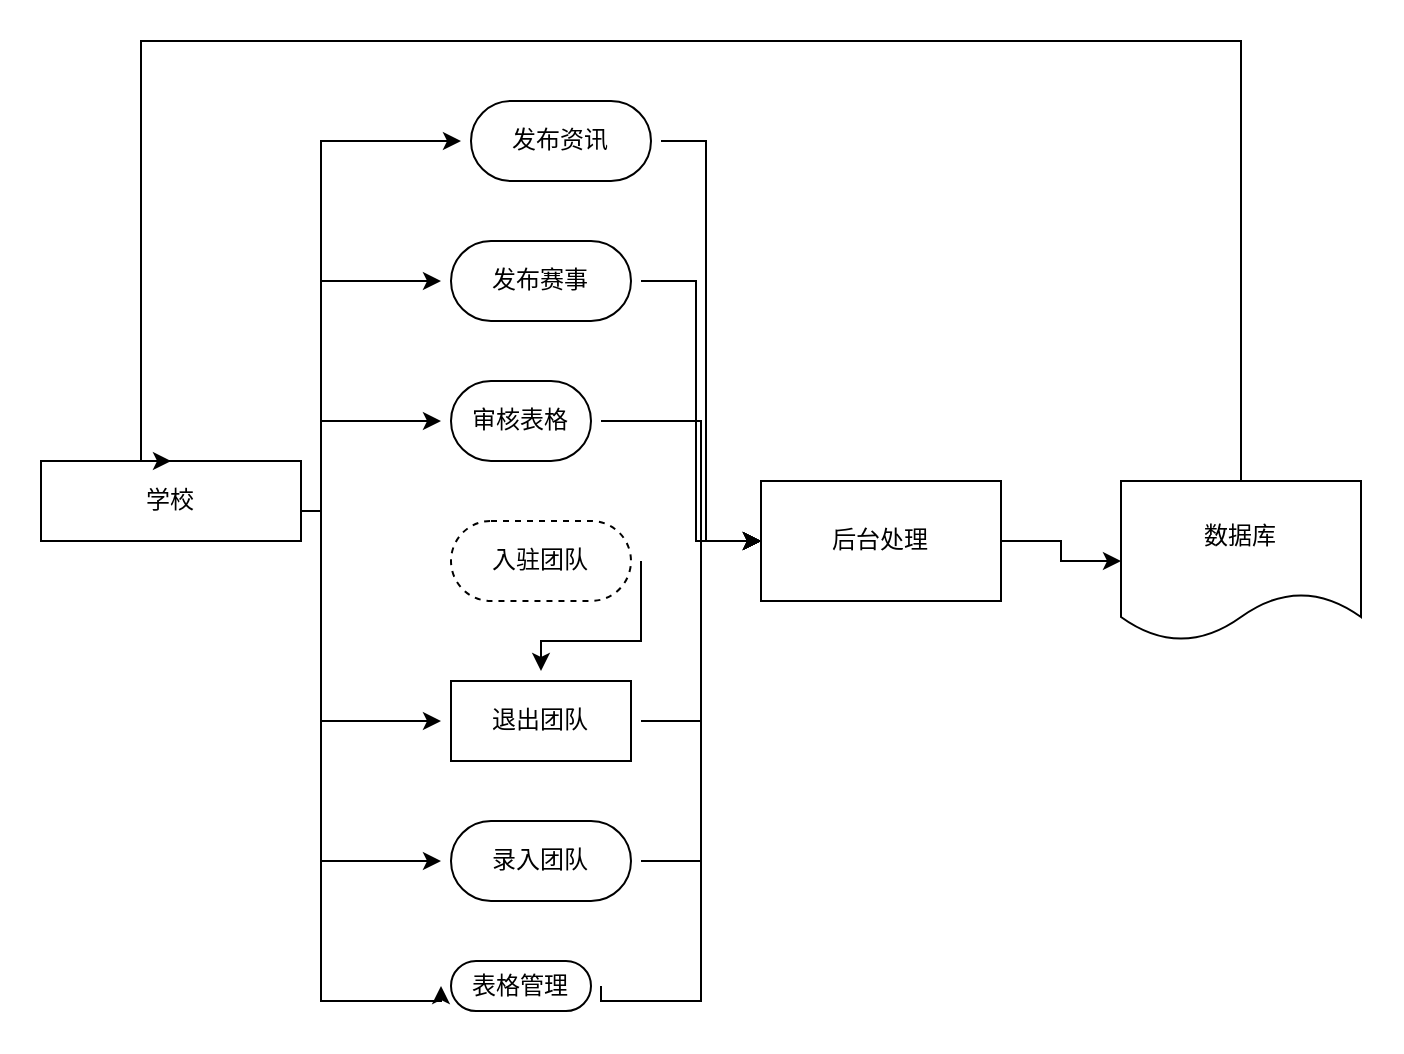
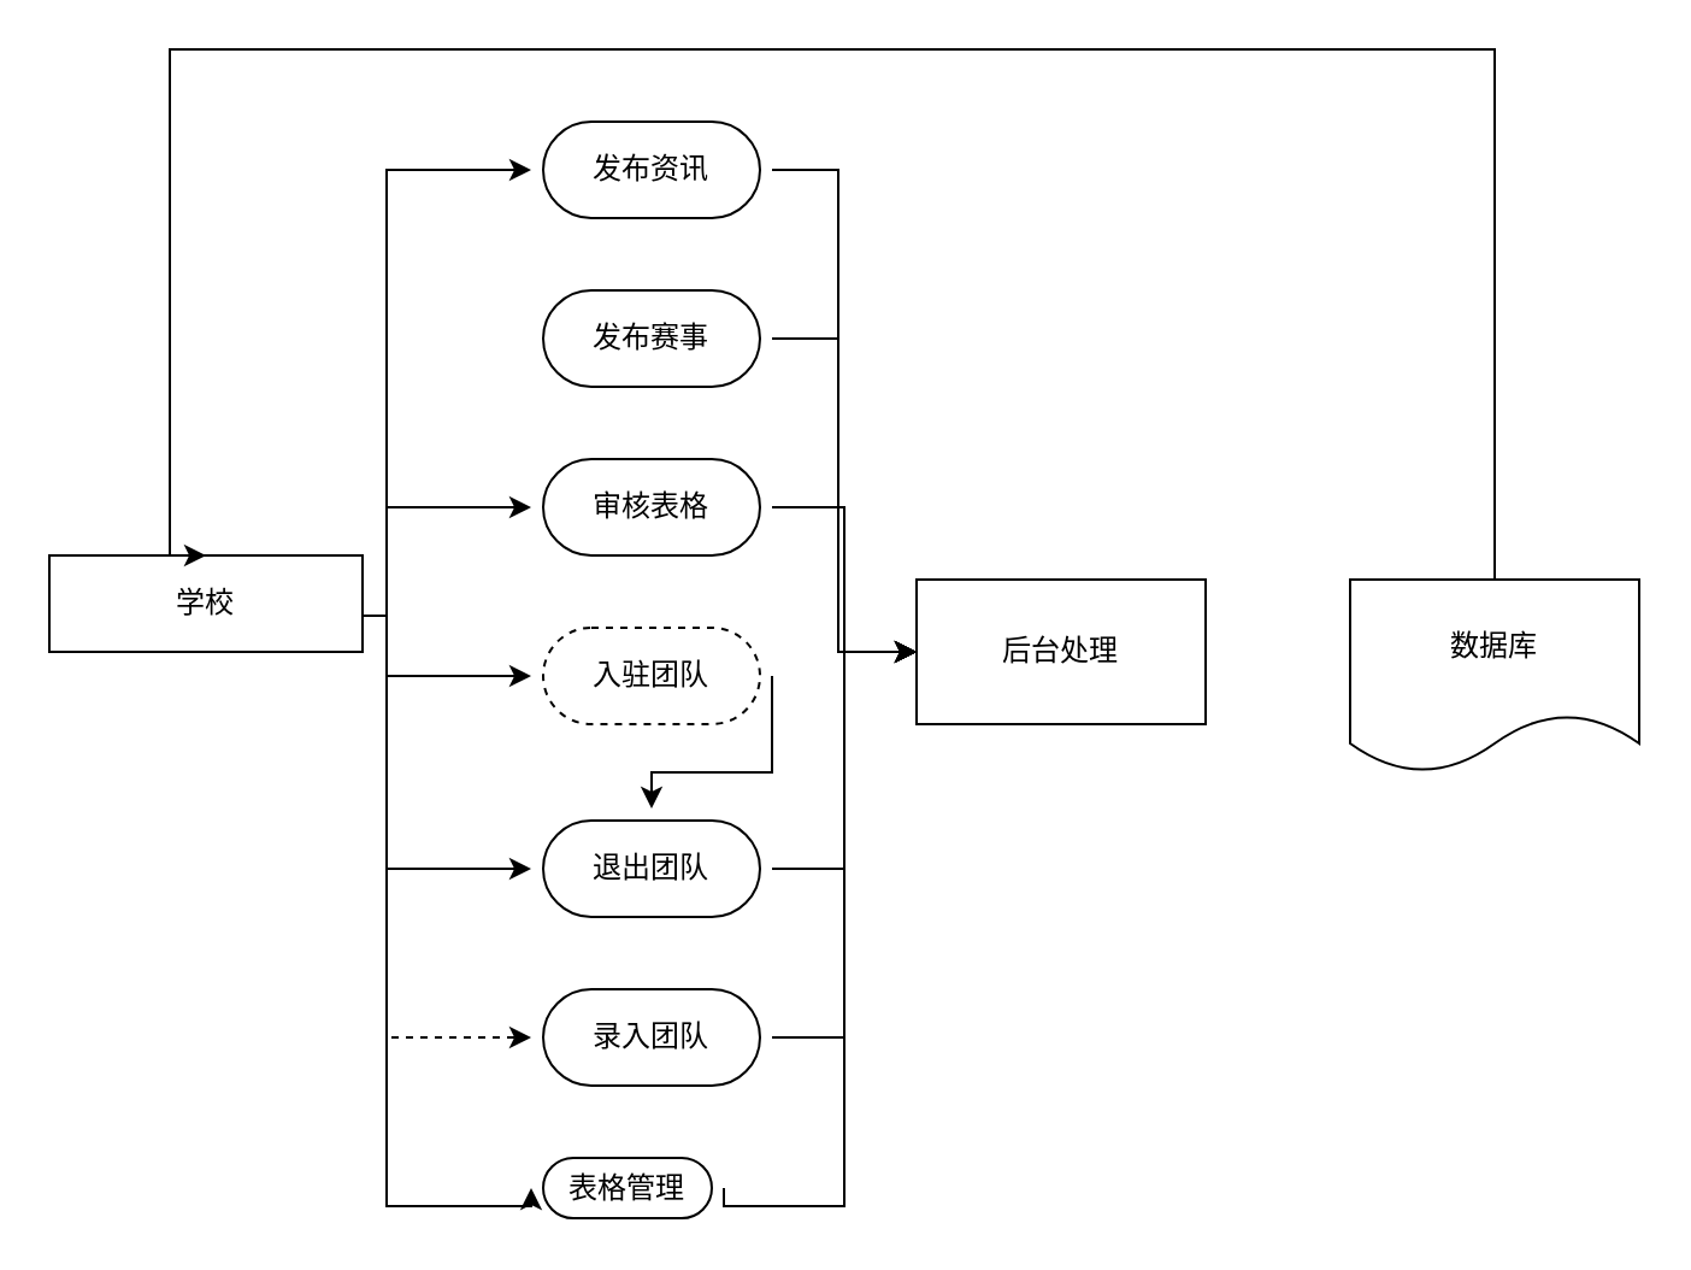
- <mxCell id="16" value="发布资讯" style="rounded=1;whiteSpace=wrap;html=1;strokeWidth=1;perimeterSpacing=5;arcSize=50;" vertex="1" parent="1"><mxGeometry x="235" y="50" width="90" height="40" as="geometry" /></mxCell>
+ <mxCell id="16" value="发布资讯" style="rounded=1;whiteSpace=wrap;html=1;strokeWidth=1;perimeterSpacing=5;arcSize=50;" vertex="1" parent="1"><mxGeometry x="225" y="50" width="90" height="40" as="geometry" /></mxCell>
- <mxCell id="3" style="edgeStyle=orthogonalEdgeStyle;rounded=0;orthogonalLoop=1;jettySize=auto;html=1;exitX=1;exitY=0.5;exitDx=0;exitDy=0;entryX=0;entryY=0.5;entryDx=0;entryDy=0;" edge="1" parent="1" source="4" target="14"><mxGeometry relative="1" as="geometry"><Array as="points"><mxPoint x="160" y="255" /><mxPoint x="160" y="140" /></Array></mxGeometry></mxCell>
- <mxCell id="6" value="审核表格" style="rounded=1;whiteSpace=wrap;html=1;strokeWidth=1;perimeterSpacing=5;arcSize=50;" vertex="1" parent="1"><mxGeometry x="225" y="190" width="70" height="40" as="geometry" /></mxCell>
+ <mxCell id="6" value="审核表格" style="rounded=1;whiteSpace=wrap;html=1;strokeWidth=1;perimeterSpacing=5;arcSize=50;" vertex="1" parent="1"><mxGeometry x="225" y="190" width="90" height="40" as="geometry" /></mxCell>
- <mxCell id="24" style="edgeStyle=orthogonalEdgeStyle;rounded=0;orthogonalLoop=1;jettySize=auto;html=1;exitX=1;exitY=0.5;exitDx=0;exitDy=0;entryX=0;entryY=0.5;entryDx=0;entryDy=0;" edge="1" parent="1" source="25" target="27"><mxGeometry relative="1" as="geometry" /></mxCell>
+ <mxCell id="20" style="edgeStyle=orthogonalEdgeStyle;rounded=0;orthogonalLoop=1;jettySize=auto;html=1;exitX=1;exitY=0.5;exitDx=0;exitDy=0;" edge="1" parent="1" source="4" target="8"><mxGeometry relative="1" as="geometry"><mxPoint x="130" y="265" as="sourcePoint" /><mxPoint x="230" y="220" as="targetPoint" /><Array as="points"><mxPoint x="160" y="255" /><mxPoint x="160" y="280" /></Array></mxGeometry></mxCell>
- <mxCell id="10" value="退出团队" style="whiteSpace=wrap;html=1;strokeWidth=1;perimeterSpacing=5;arcSize=50;rounded=0;" vertex="1" parent="1"><mxGeometry x="225" y="340" width="90" height="40" as="geometry" /></mxCell>
+ <mxCell id="10" value="退出团队" style="rounded=1;whiteSpace=wrap;html=1;strokeWidth=1;perimeterSpacing=5;arcSize=50;" vertex="1" parent="1"><mxGeometry x="225" y="340" width="90" height="40" as="geometry" /></mxCell>
- <mxCell id="22" style="edgeStyle=orthogonalEdgeStyle;rounded=0;orthogonalLoop=1;jettySize=auto;html=1;exitX=1;exitY=0.5;exitDx=0;exitDy=0;entryX=0;entryY=0.5;entryDx=0;entryDy=0;" edge="1" parent="1" source="4" target="12"><mxGeometry relative="1" as="geometry"><mxPoint x="120" y="275" as="sourcePoint" /><mxPoint x="220" y="380" as="targetPoint" /><Array as="points"><mxPoint x="160" y="255" /><mxPoint x="160" y="430" /></Array></mxGeometry></mxCell>
+ <mxCell id="22" style="edgeStyle=orthogonalEdgeStyle;rounded=0;orthogonalLoop=1;jettySize=auto;html=1;exitX=1;exitY=0.5;exitDx=0;exitDy=0;entryX=0;entryY=0.5;entryDx=0;entryDy=0;dashed=1;" edge="1" parent="1" source="4" target="12"><mxGeometry relative="1" as="geometry"><mxPoint x="120" y="275" as="sourcePoint" /><mxPoint x="220" y="380" as="targetPoint" /><Array as="points"><mxPoint x="160" y="255" /><mxPoint x="160" y="430" /></Array></mxGeometry></mxCell>
